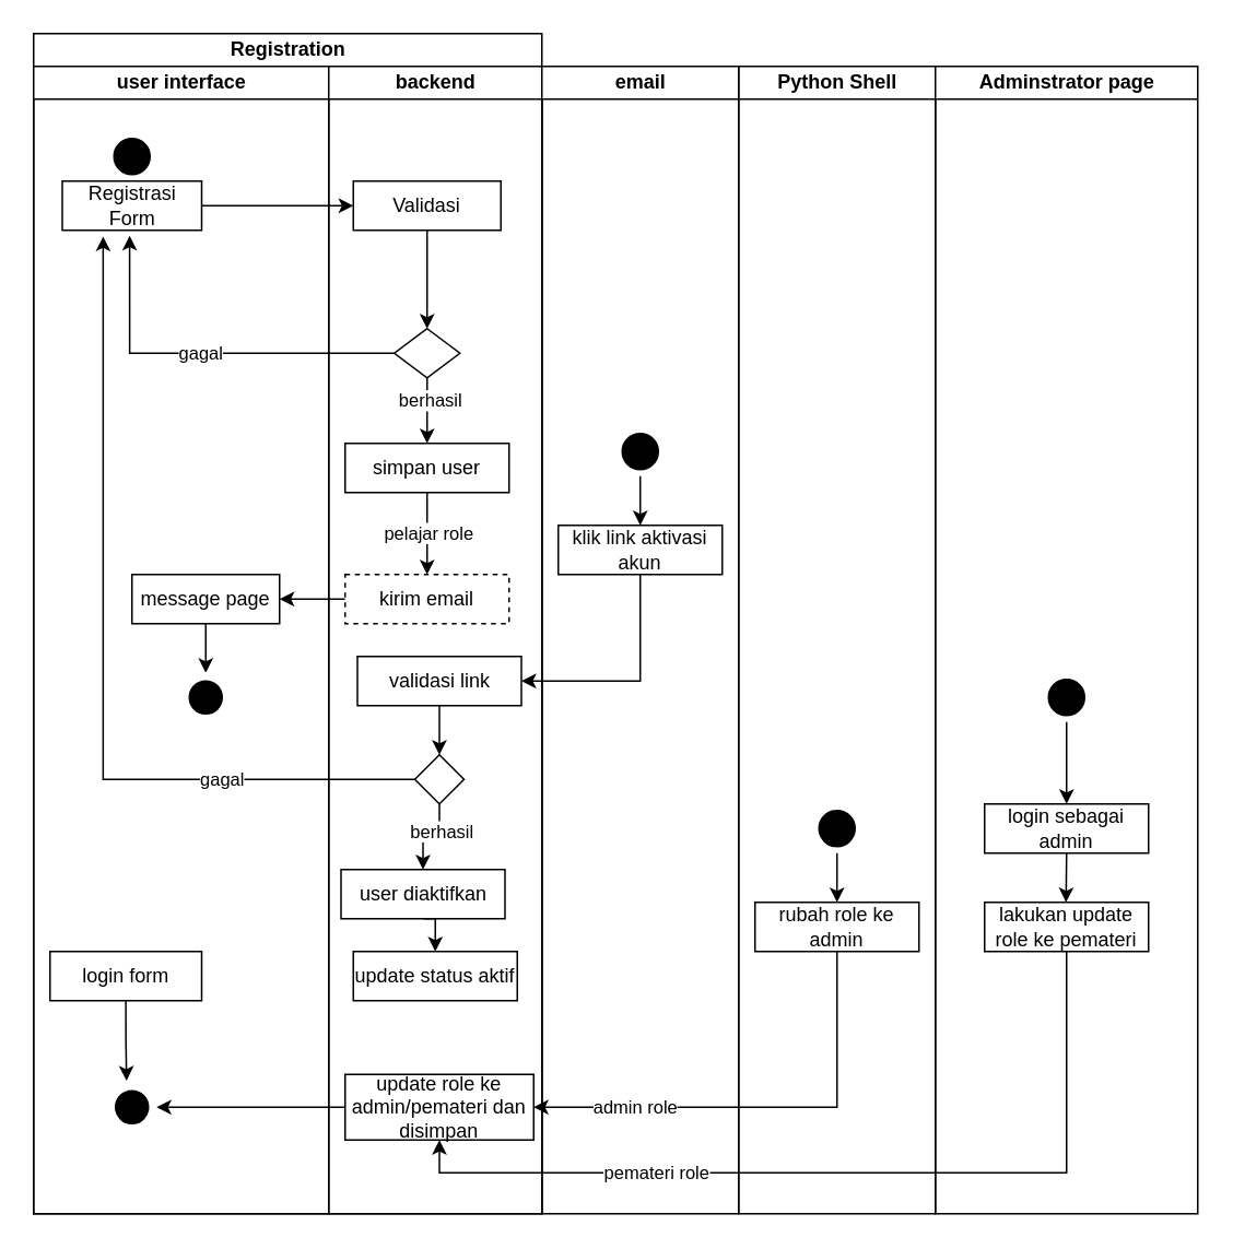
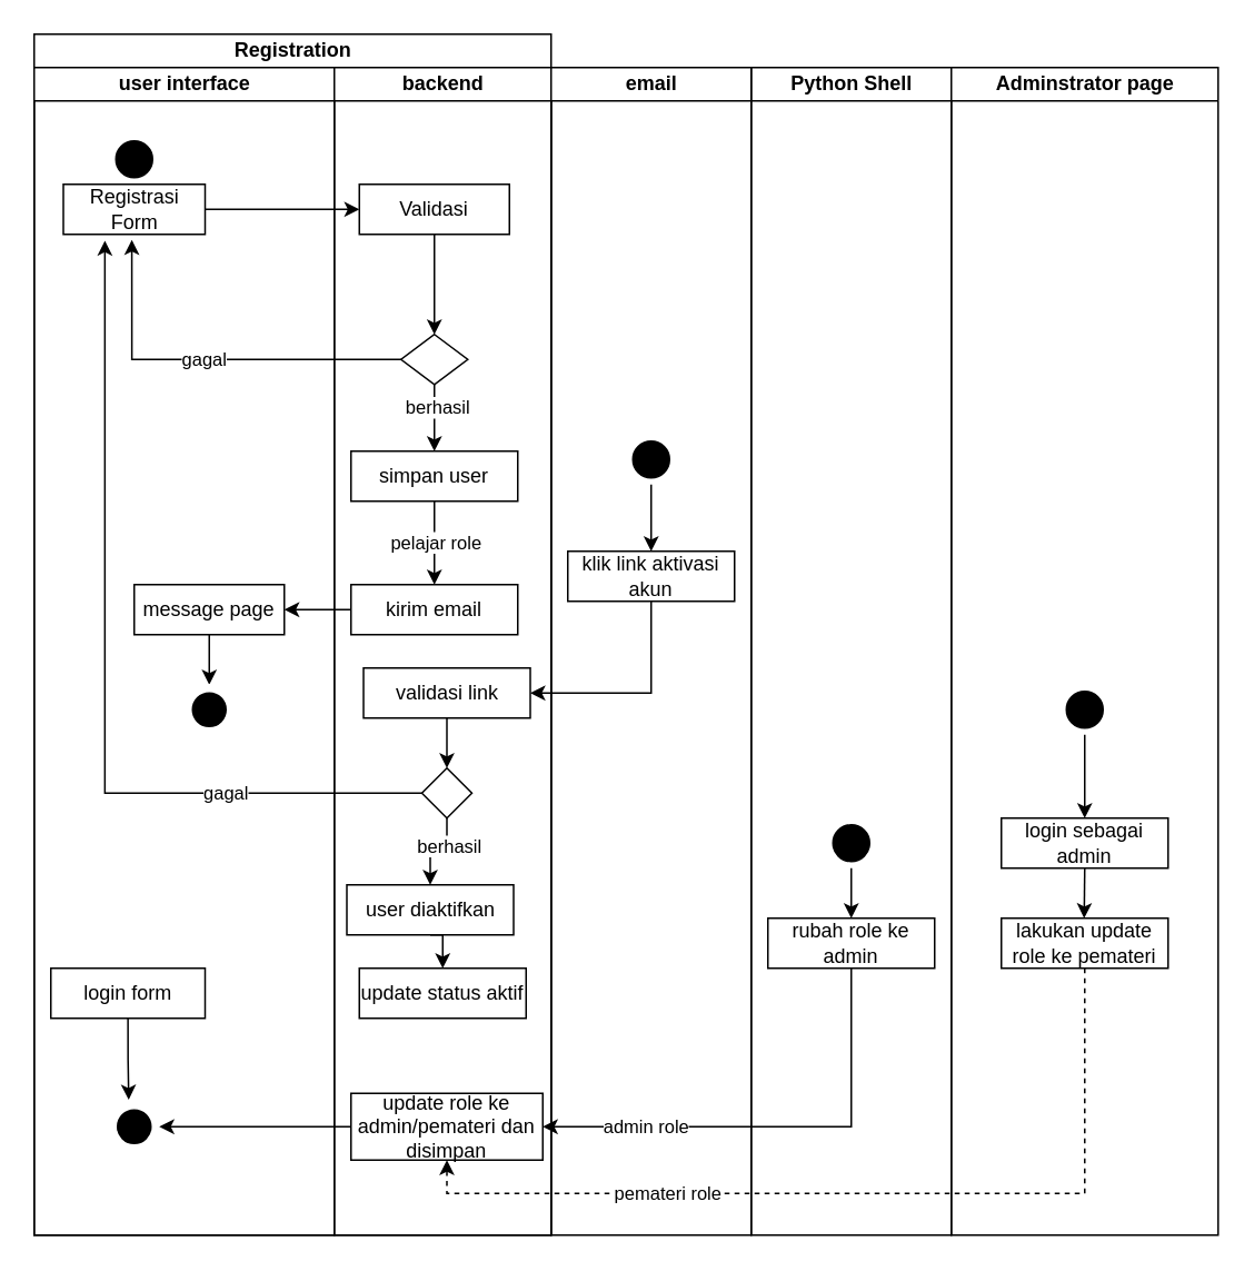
- <mxCell id="52" value="klik link aktivasi akun" style="html=1;whiteSpace=wrap;" parent="51" vertex="1"><mxGeometry x="10.0" y="280" width="100" height="30" as="geometry" /></mxCell>
+ <mxCell id="52" value="klik link aktivasi akun" style="html=1;whiteSpace=wrap;" parent="51" vertex="1"><mxGeometry x="10.0" y="290" width="100" height="30" as="geometry" /></mxCell>
- <mxCell id="26" value="kirim email" style="html=1;whiteSpace=wrap;dashed=1;" parent="20" vertex="1"><mxGeometry x="10" y="310" width="100" height="30" as="geometry" /></mxCell>
+ <mxCell id="26" value="kirim email" style="html=1;whiteSpace=wrap;" parent="20" vertex="1"><mxGeometry x="10" y="310" width="100" height="30" as="geometry" /></mxCell>
- <mxCell id="56" style="edgeStyle=orthogonalEdgeStyle;rounded=0;orthogonalLoop=1;jettySize=auto;html=1;exitX=0.5;exitY=1;exitDx=0;exitDy=0;entryX=0.5;entryY=1;entryDx=0;entryDy=0;" edge="1" parent="1" source="48" target="34"><mxGeometry relative="1" as="geometry" /></mxCell>
+ <mxCell id="56" style="edgeStyle=orthogonalEdgeStyle;rounded=0;orthogonalLoop=1;jettySize=auto;html=1;exitX=0.5;exitY=1;exitDx=0;exitDy=0;entryX=0.5;entryY=1;entryDx=0;entryDy=0;dashed=1;" edge="1" parent="1" source="48" target="34"><mxGeometry relative="1" as="geometry" /></mxCell>
